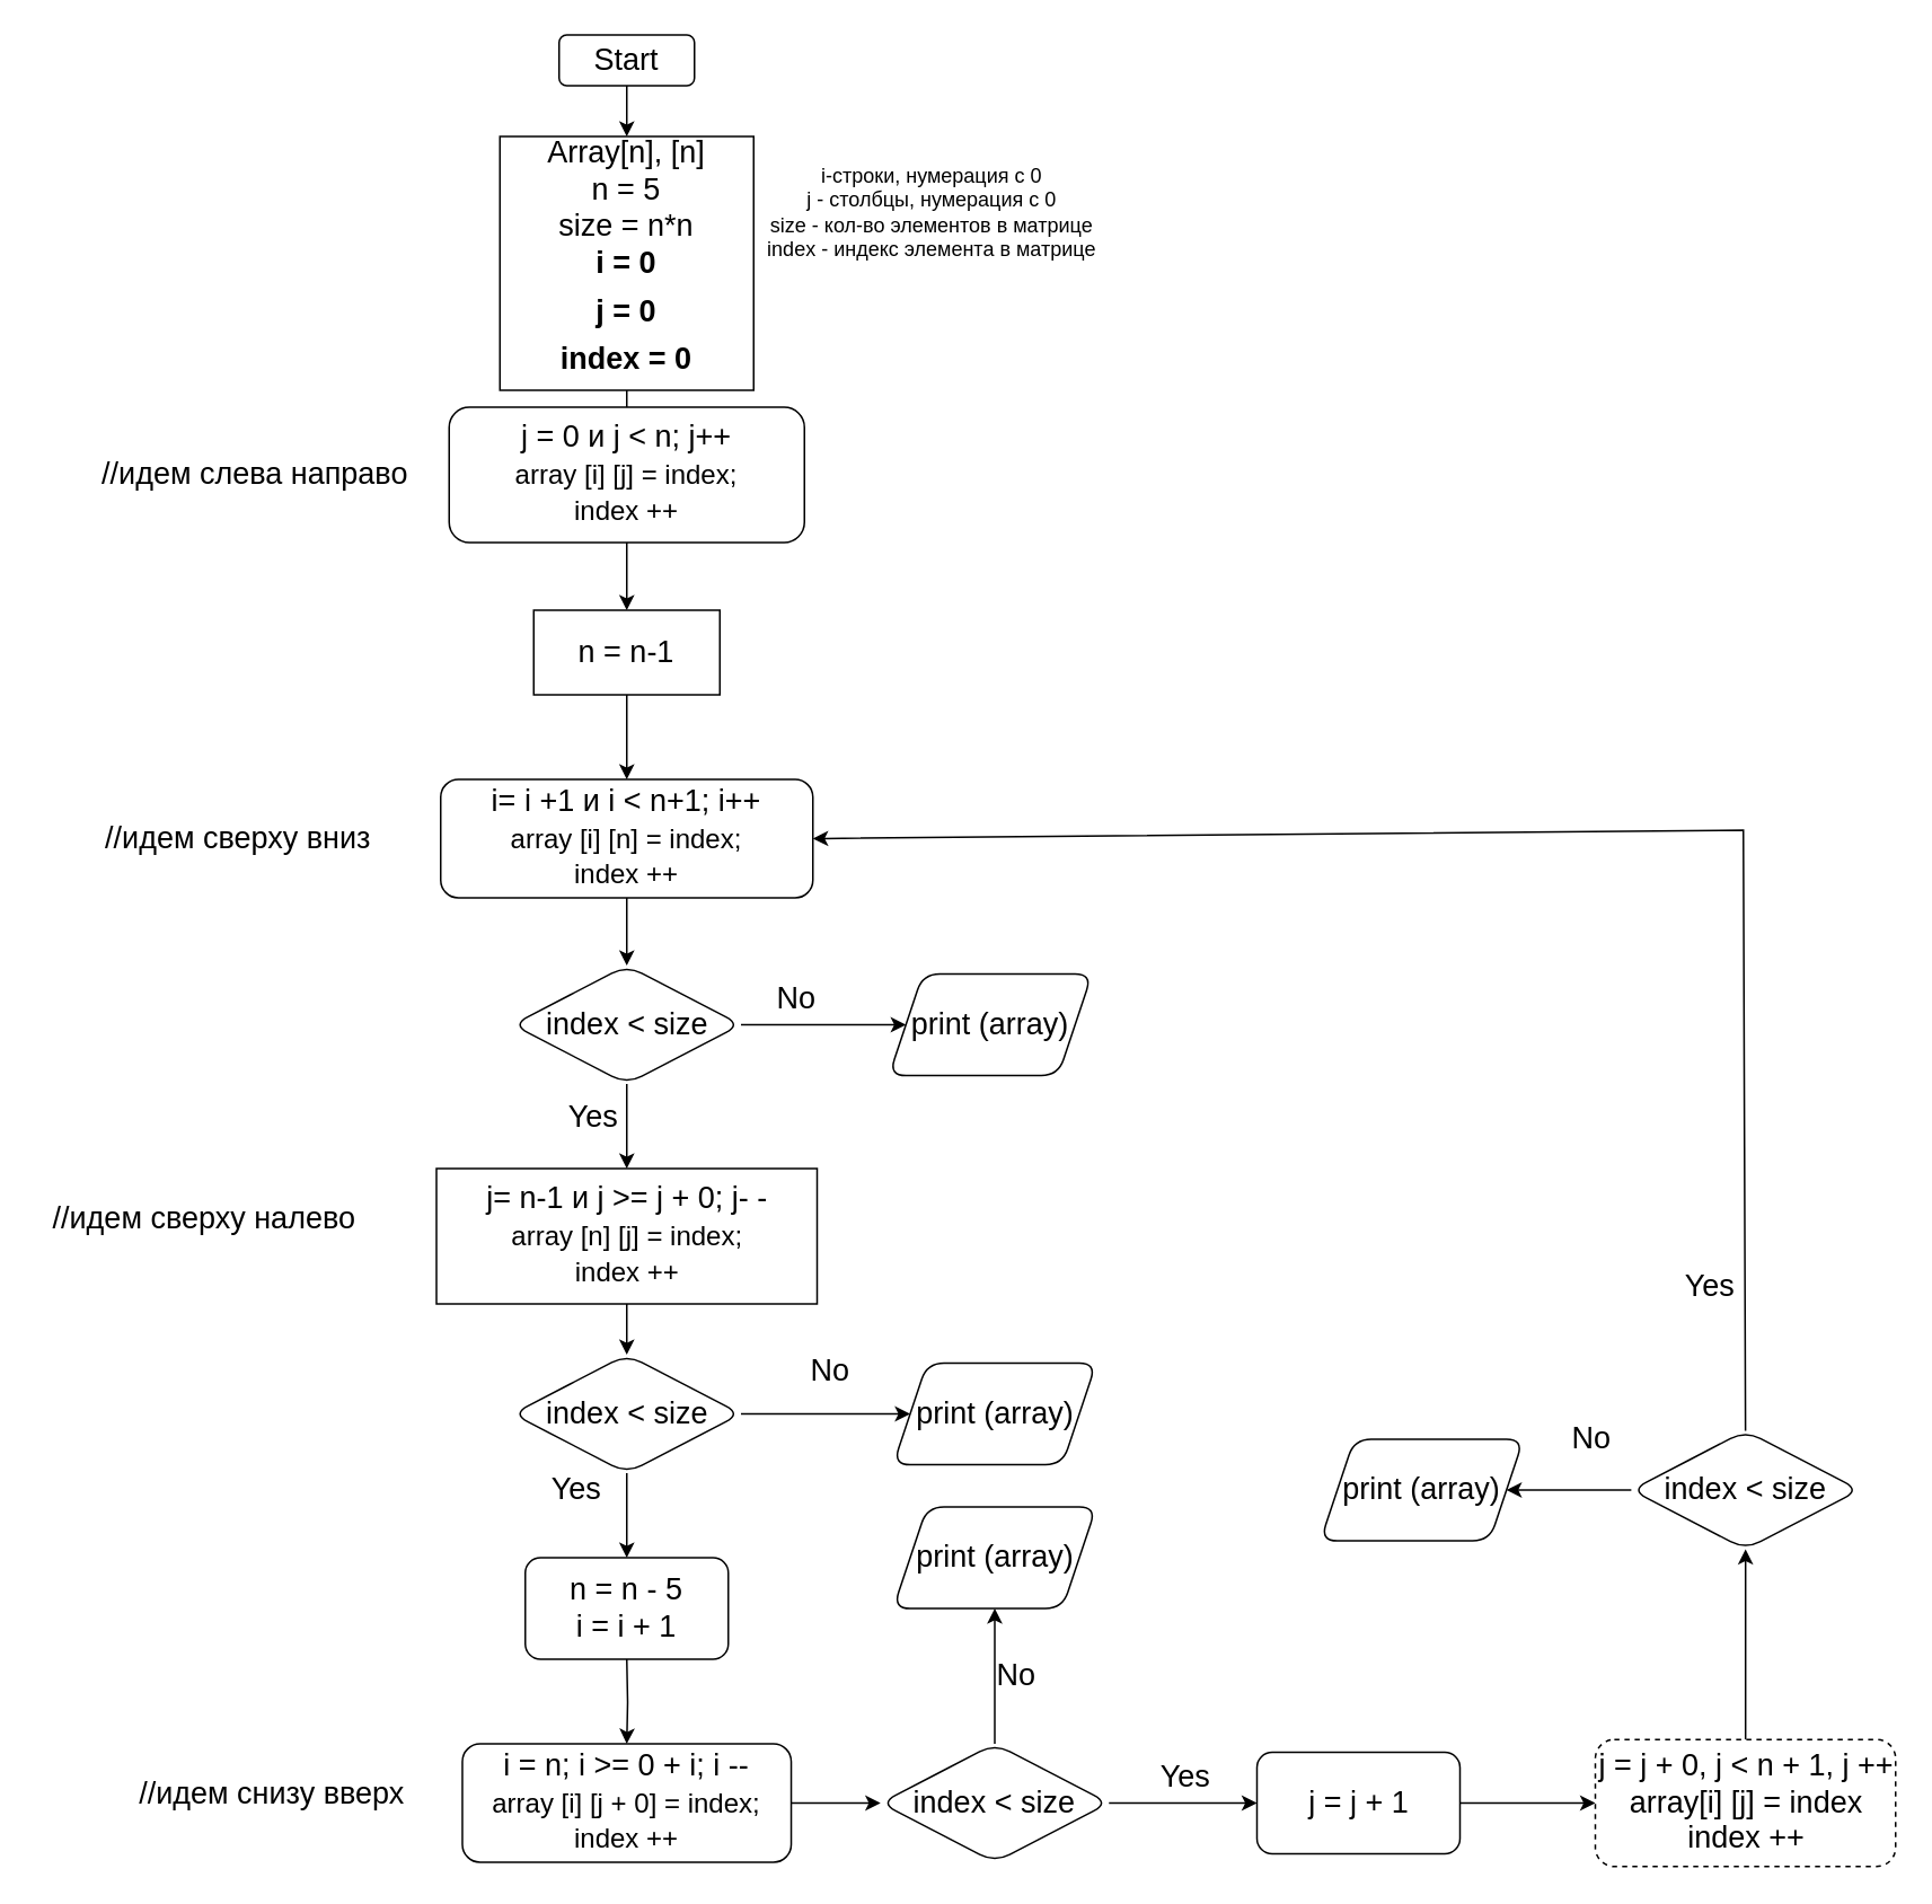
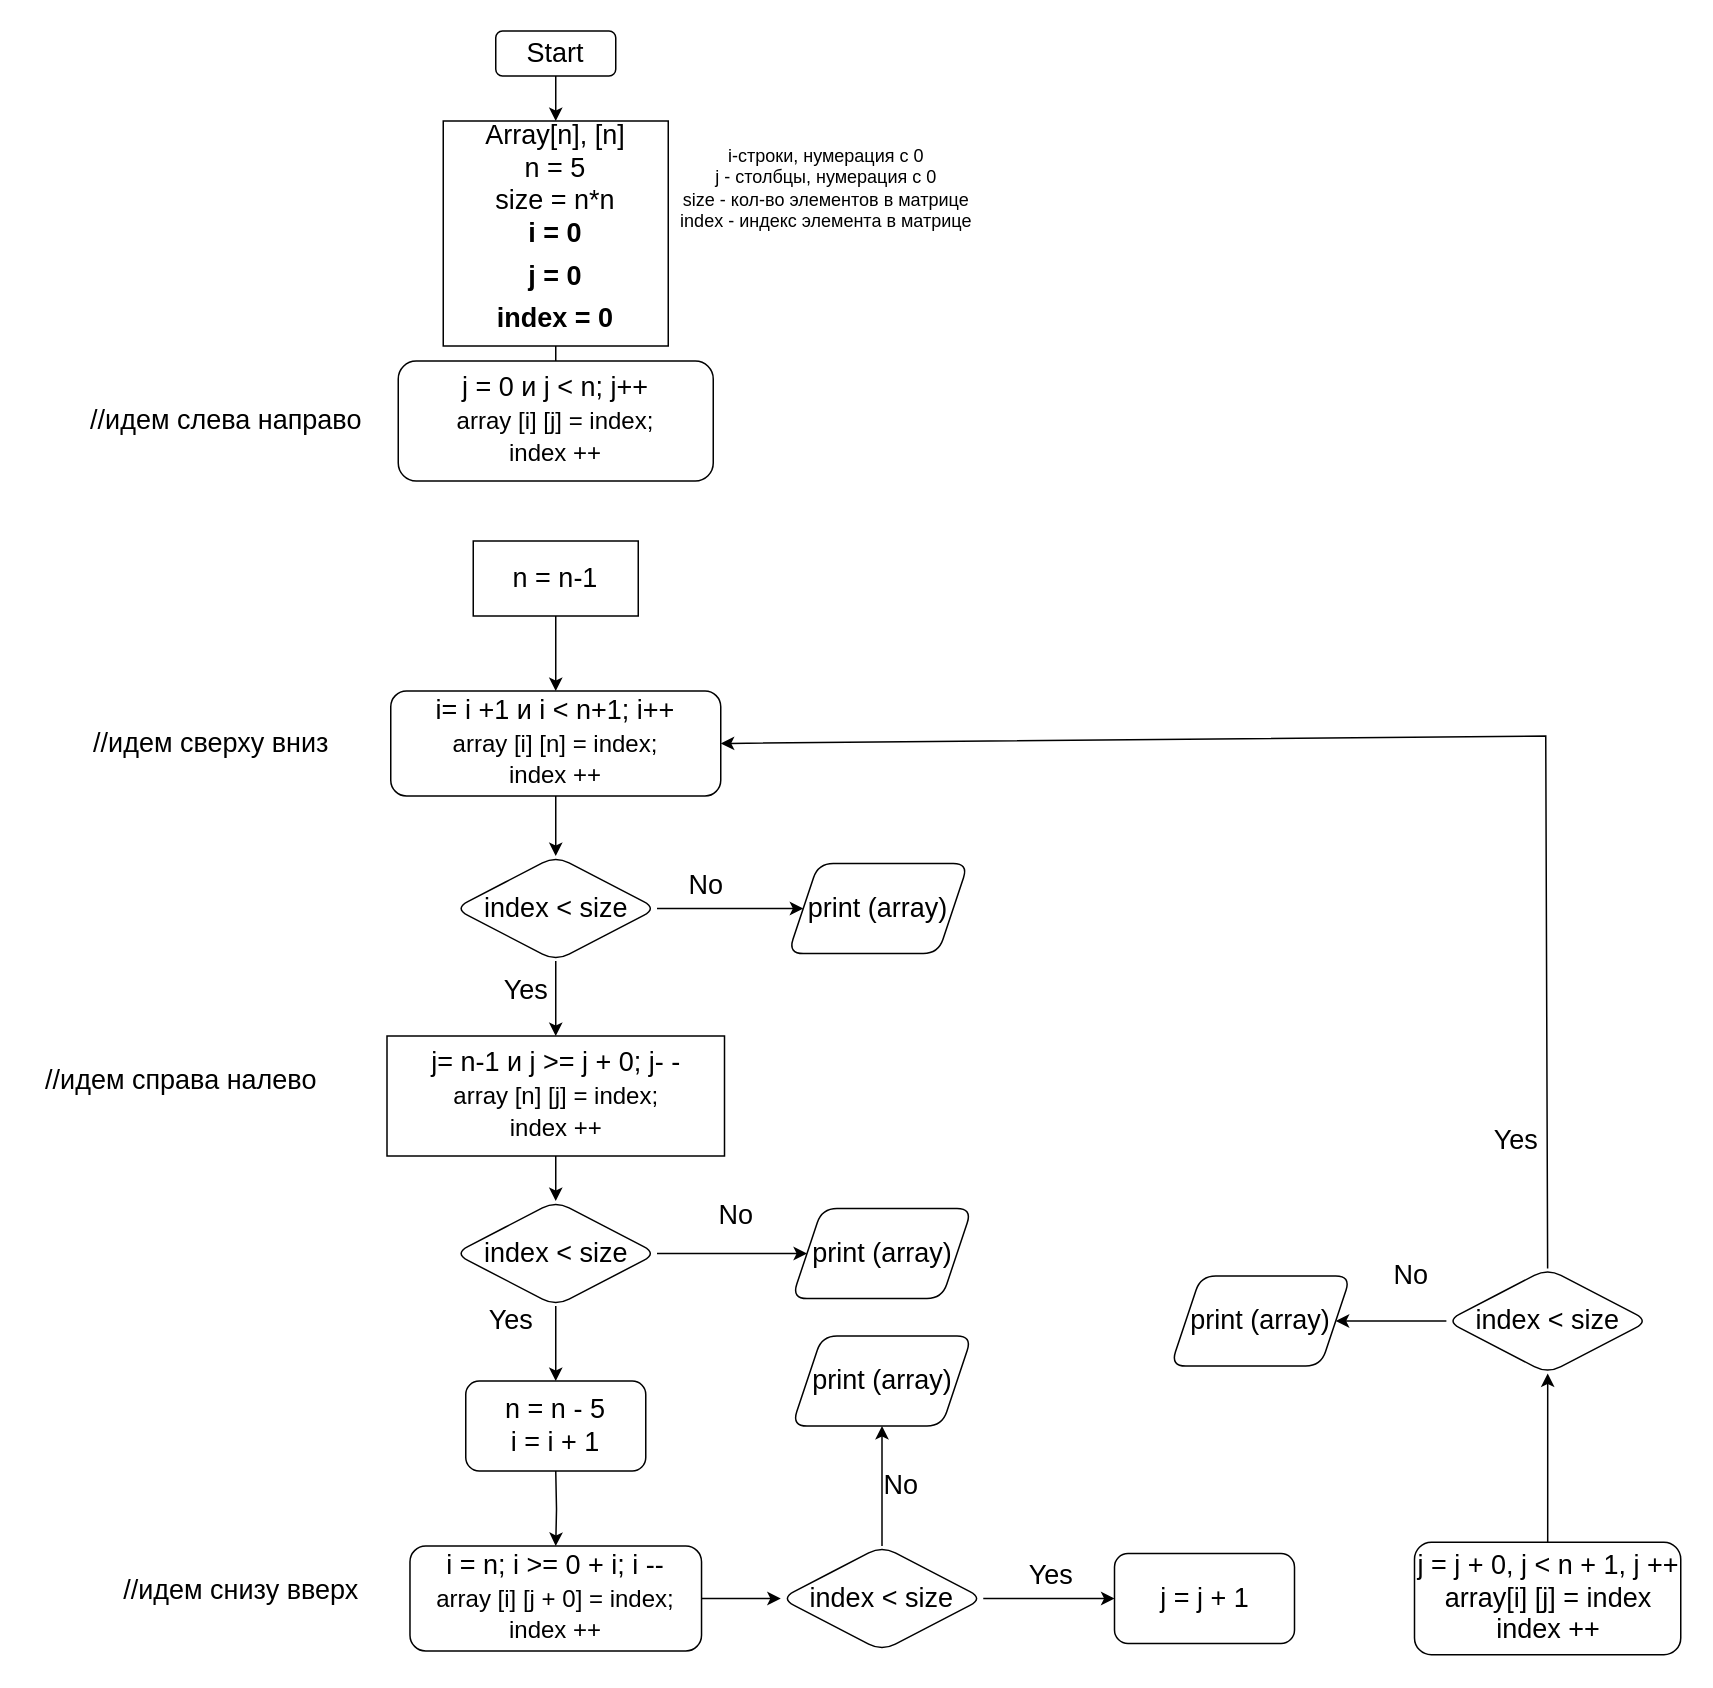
- <mxCell id="11" value="" style="edgeStyle=orthogonalEdgeStyle;rounded=0;orthogonalLoop=1;jettySize=auto;html=1;fontSize=18;" edge="1" parent="1" source="12" target="21"><mxGeometry relative="1" as="geometry" /></mxCell>
- <mxCell id="15" value="//идем сверху налево" style="text;html=1;align=center;verticalAlign=middle;resizable=0;points=[];autosize=1;strokeColor=none;fillColor=none;fontSize=18;" parent="1" vertex="1"><mxGeometry x="20" y="700" width="200" height="40" as="geometry" /></mxCell>
+ <mxCell id="15" value="//идем справа налево" style="text;html=1;align=center;verticalAlign=middle;resizable=0;points=[];autosize=1;strokeColor=none;fillColor=none;fontSize=18;" parent="1" vertex="1"><mxGeometry x="20" y="700" width="200" height="40" as="geometry" /></mxCell>
- <mxCell id="34" value="" style="edgeStyle=orthogonalEdgeStyle;rounded=0;orthogonalLoop=1;jettySize=auto;html=1;fontSize=18;" edge="1" parent="1" source="35" target="37"><mxGeometry relative="1" as="geometry" /></mxCell>
- <mxCell id="37" value="&lt;div&gt;j = j + 0, j &amp;lt; n + 1, j ++&lt;/div&gt;&lt;div&gt;array[i] [j] = index&lt;/div&gt;&lt;div&gt;index ++&lt;br&gt;&lt;/div&gt;" style="whiteSpace=wrap;html=1;fontSize=18;rounded=1;dashed=1;" vertex="1" parent="1"><mxGeometry x="942.5" y="1027.5" width="177.5" height="75" as="geometry" /></mxCell>
+ <mxCell id="37" value="&lt;div&gt;j = j + 0, j &amp;lt; n + 1, j ++&lt;/div&gt;&lt;div&gt;array[i] [j] = index&lt;/div&gt;&lt;div&gt;index ++&lt;br&gt;&lt;/div&gt;" style="whiteSpace=wrap;html=1;fontSize=18;rounded=1;" vertex="1" parent="1"><mxGeometry x="942.5" y="1027.5" width="177.5" height="75" as="geometry" /></mxCell>
